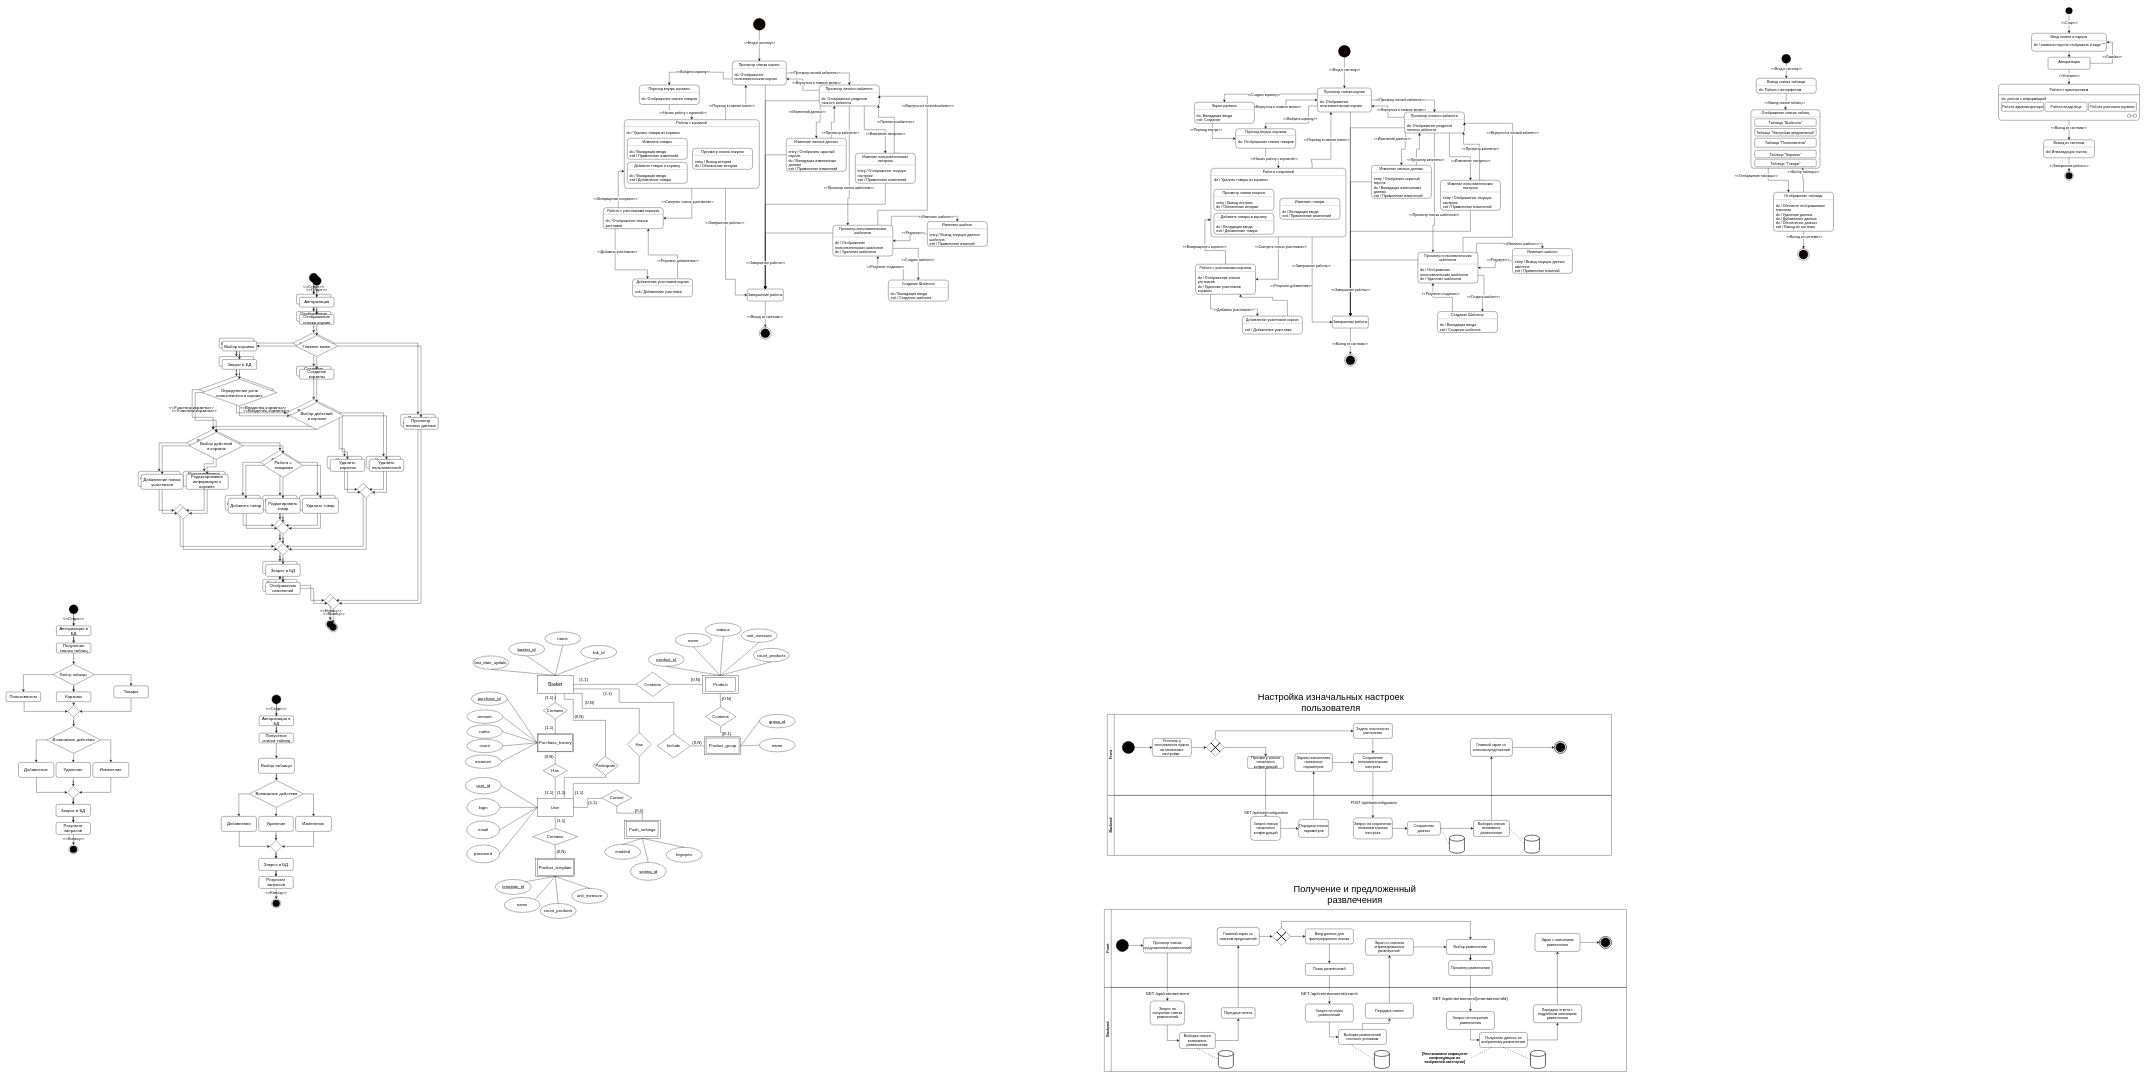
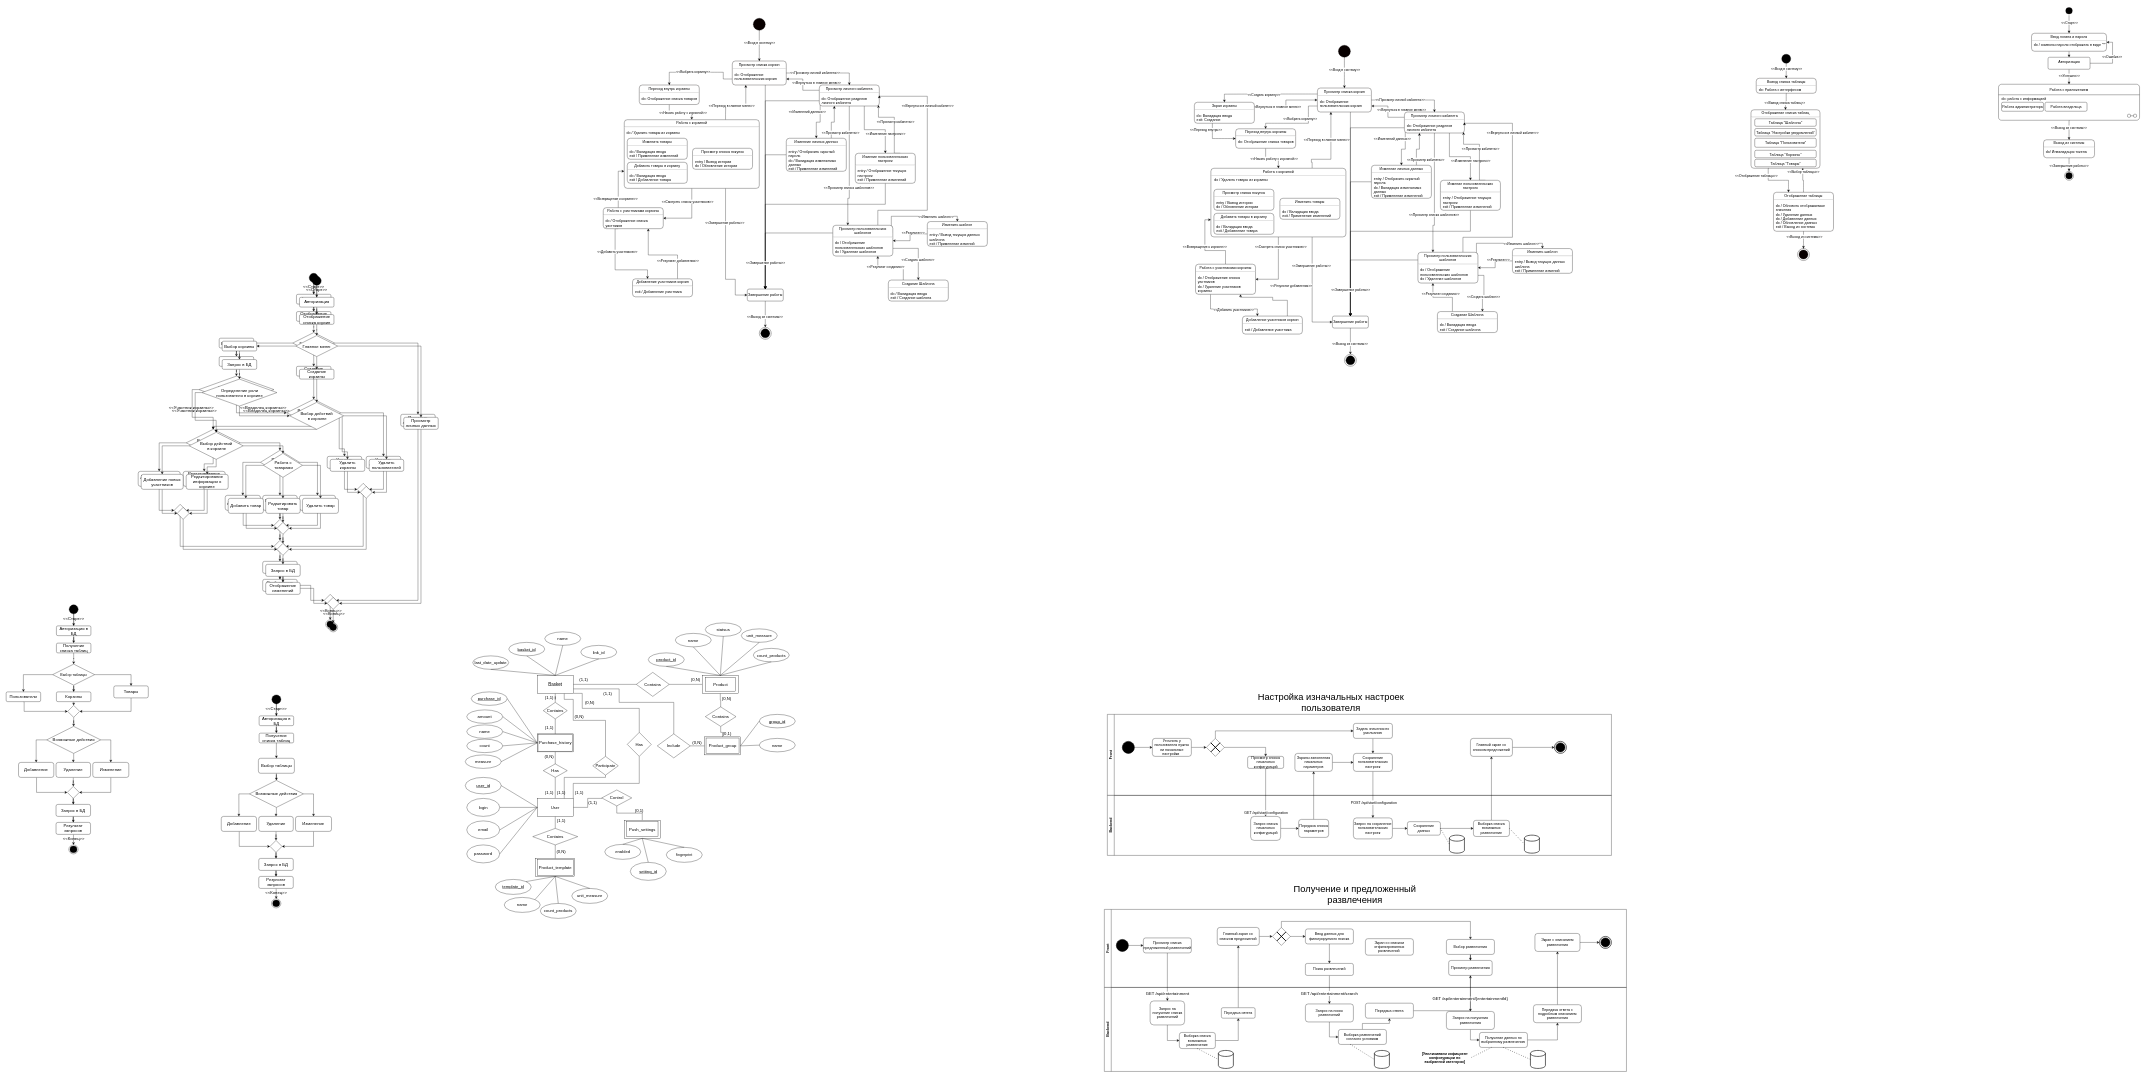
- <mxCell id="12" value="Работа участника корзины" style="html=1;align=center;verticalAlign=top;rounded=1;absoluteArcSize=1;arcSize=10;dashed=0;jiggle=0;strokeColor=#000000;movable=0;resizable=0;rotatable=0;deletable=0;editable=0;locked=1;connectable=0;" parent="1" vertex="1"><mxGeometry x="6960" y="340" width="160" height="30" as="geometry" /></mxCell>
- <mxCell id="209" style="edgeStyle=orthogonalEdgeStyle;rounded=0;orthogonalLoop=1;jettySize=auto;html=1;entryX=0;entryY=0.5;entryDx=0;entryDy=0;" parent="1" source="210" target="171" edge="1"><mxGeometry relative="1" as="geometry" /></mxCell>
- <mxCell id="207" style="edgeStyle=orthogonalEdgeStyle;rounded=0;orthogonalLoop=1;jettySize=auto;html=1;entryX=0.5;entryY=1;entryDx=0;entryDy=0;" parent="1" source="208" target="210" edge="1"><mxGeometry relative="1" as="geometry" /></mxCell>
+ <mxCell id="207" style="edgeStyle=orthogonalEdgeStyle;rounded=0;orthogonalLoop=1;jettySize=auto;html=1;" parent="1" source="208" target="174" edge="1"><mxGeometry relative="1" as="geometry" /></mxCell>
